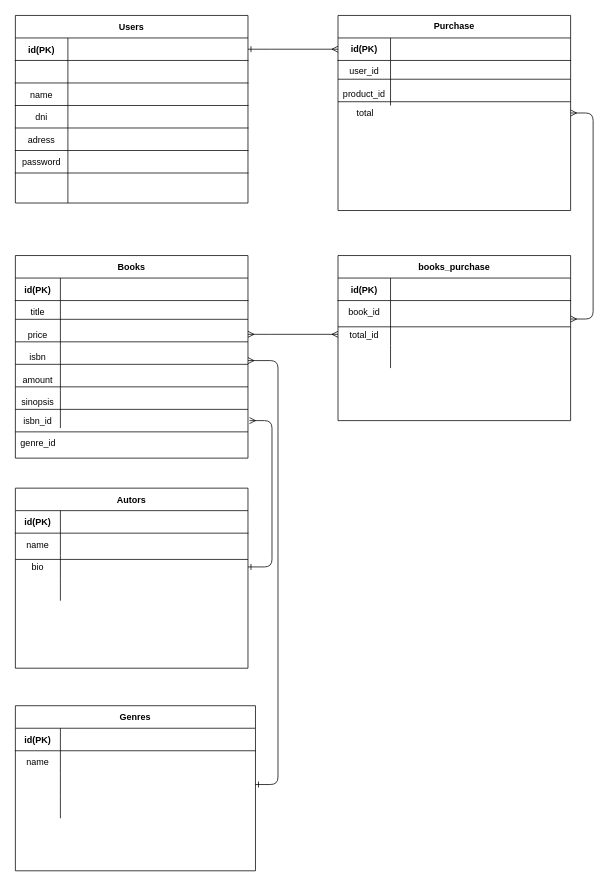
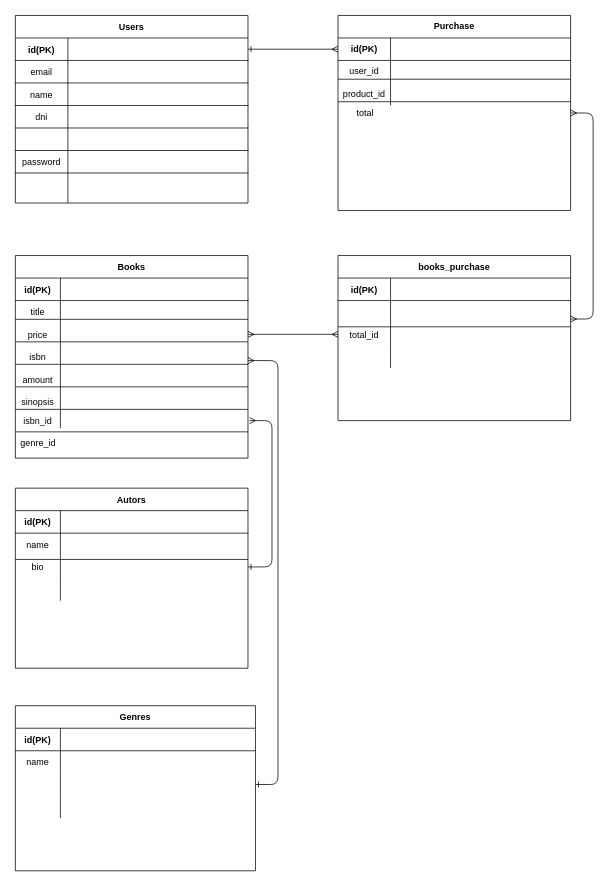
+ <mxCell id="7" value="email" style="shape=partialRectangle;overflow=hidden;connectable=0;fillColor=none;top=0;left=0;bottom=0;right=0;fontStyle=0;" parent="6" vertex="1"><mxGeometry width="70" height="30" as="geometry" /></mxCell>
- <mxCell id="16" value="adress" style="shape=partialRectangle;overflow=hidden;connectable=0;fillColor=none;top=0;left=0;bottom=0;right=0;fontStyle=0;" parent="15" vertex="1"><mxGeometry width="70" height="30" as="geometry" /></mxCell>
- <mxCell id="102" value="book_id" style="shape=partialRectangle;connectable=0;fillColor=none;top=0;left=0;bottom=0;right=0;editable=1;overflow=hidden;" parent="101" vertex="1"><mxGeometry width="70" height="30" as="geometry" /></mxCell>
